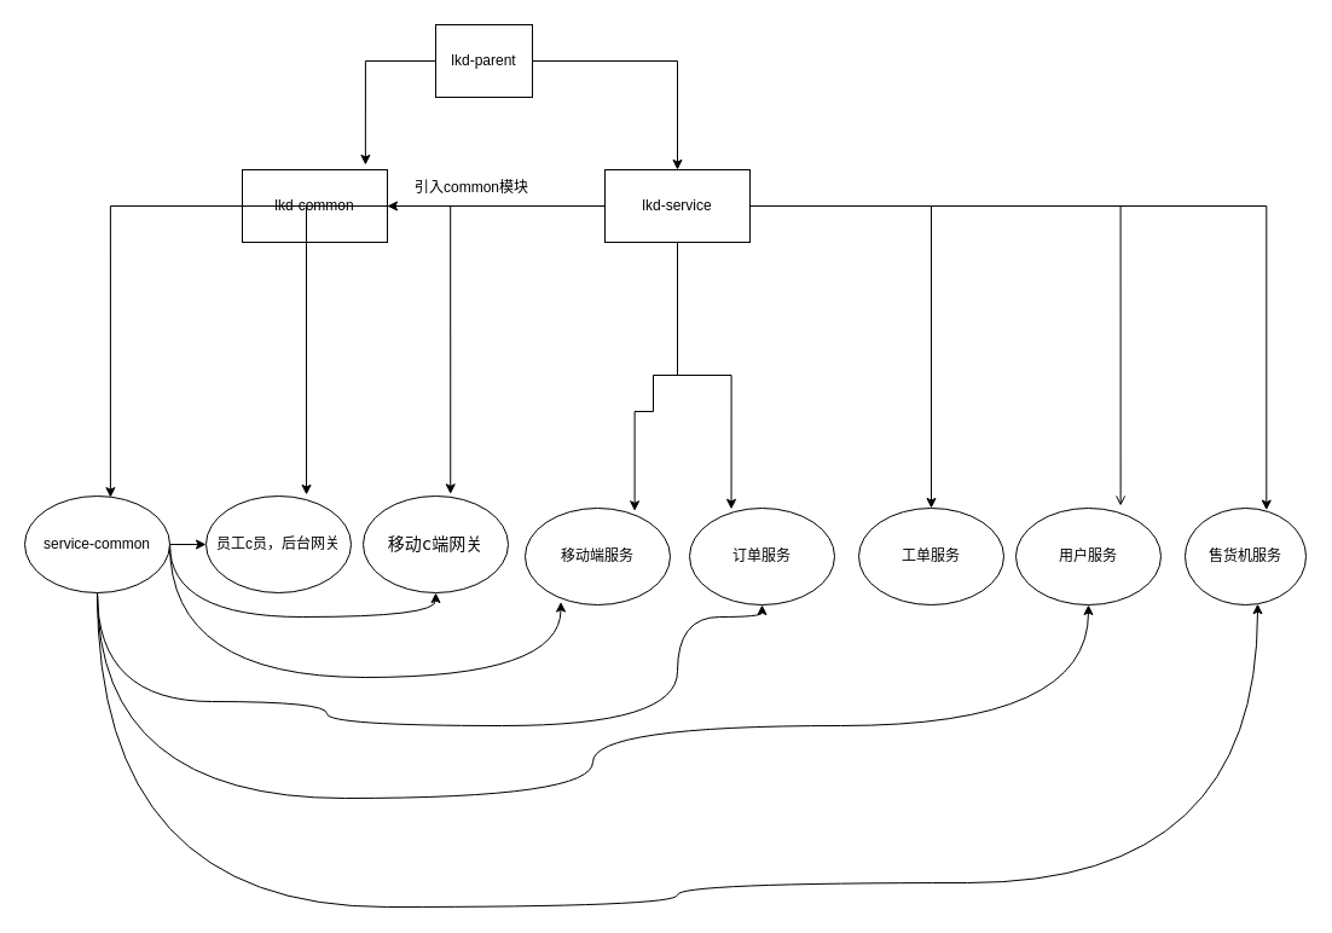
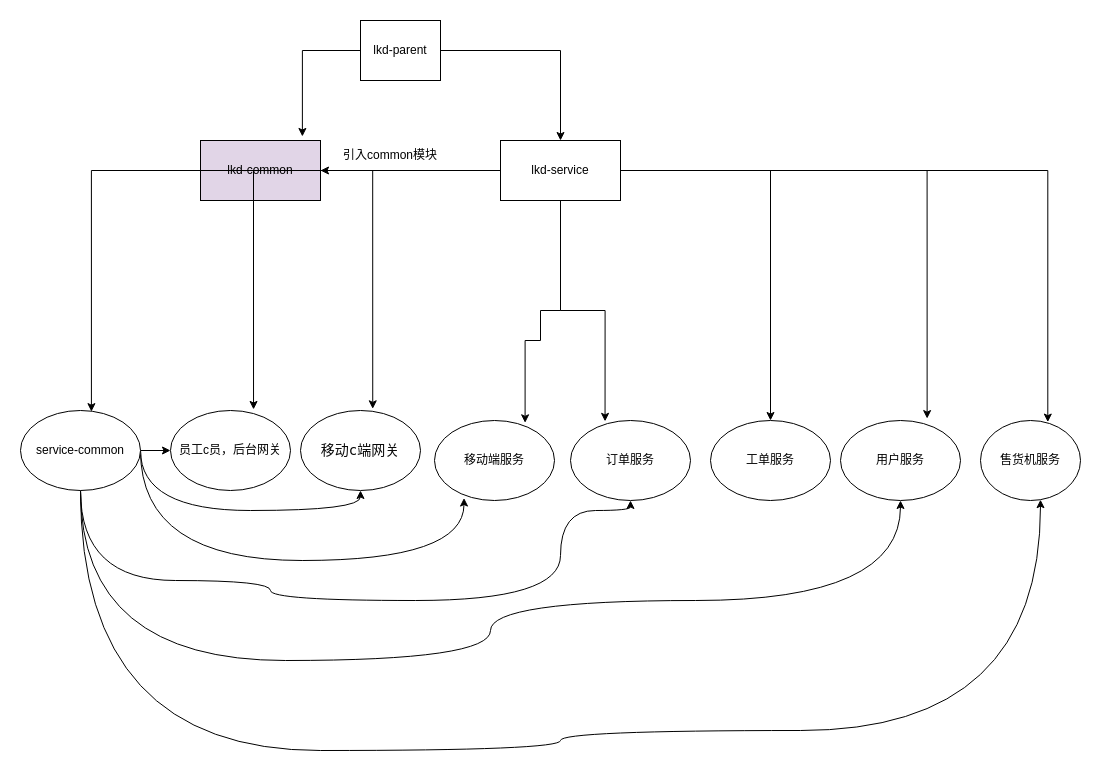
- <mxCell id="2" value="lkd-common" style="rounded=0;whiteSpace=wrap;html=1;" vertex="1" parent="1"><mxGeometry x="200" y="140" width="120" height="60" as="geometry" /></mxCell>
+ <mxCell id="2" value="lkd-common" style="rounded=0;whiteSpace=wrap;html=1;fillColor=#e1d5e7;" vertex="1" parent="1"><mxGeometry x="200" y="140" width="120" height="60" as="geometry" /></mxCell>
- <mxCell id="7" style="edgeStyle=orthogonalEdgeStyle;rounded=0;orthogonalLoop=1;jettySize=auto;html=1;entryX=0.722;entryY=-0.024;entryDx=0;entryDy=0;entryPerimeter=0;endArrow=open;" edge="1" parent="1" source="12" target="29"><mxGeometry relative="1" as="geometry" /></mxCell>
+ <mxCell id="7" style="edgeStyle=orthogonalEdgeStyle;rounded=0;orthogonalLoop=1;jettySize=auto;html=1;entryX=0.722;entryY=-0.024;entryDx=0;entryDy=0;entryPerimeter=0;" edge="1" parent="1" source="12" target="29"><mxGeometry relative="1" as="geometry" /></mxCell>
